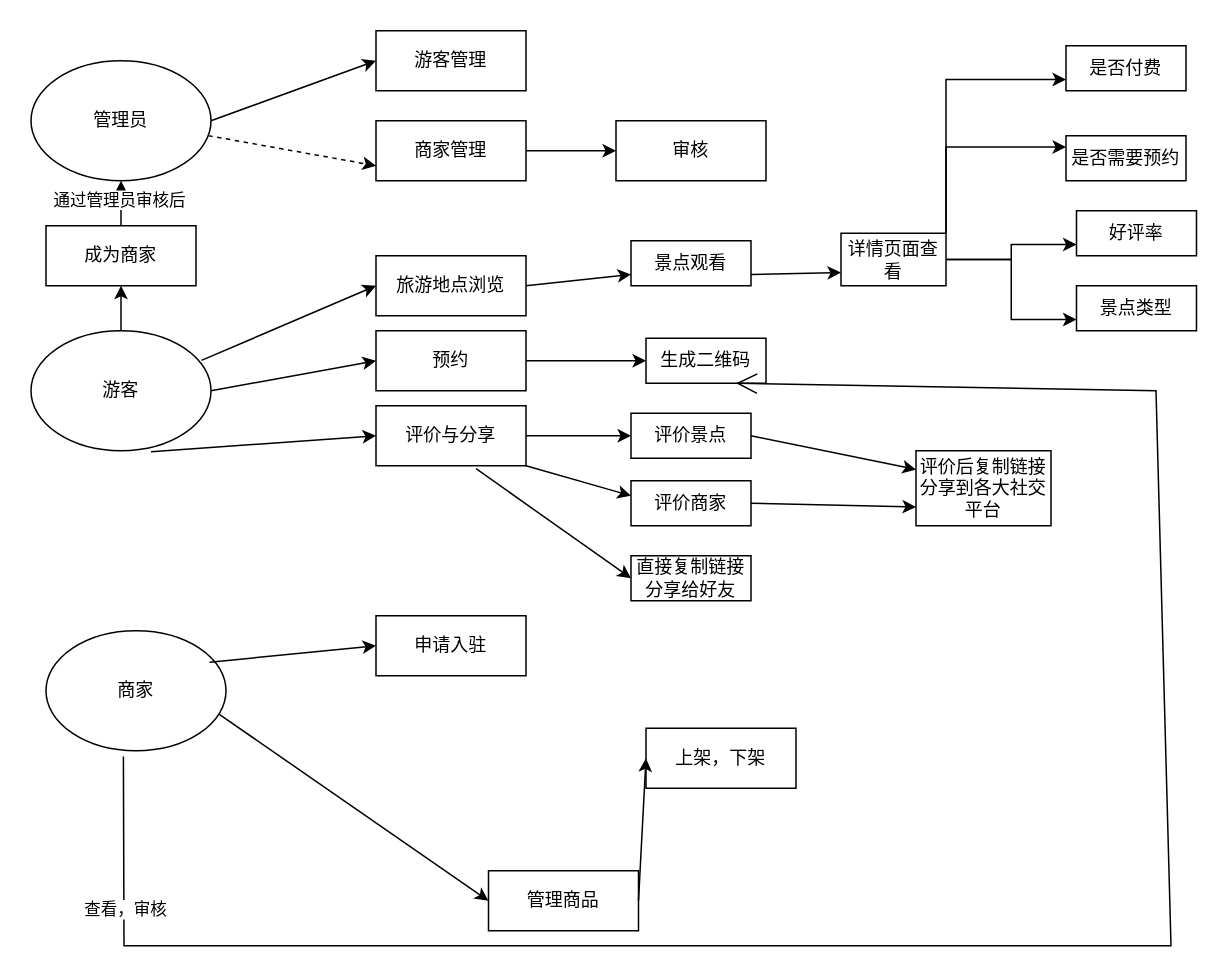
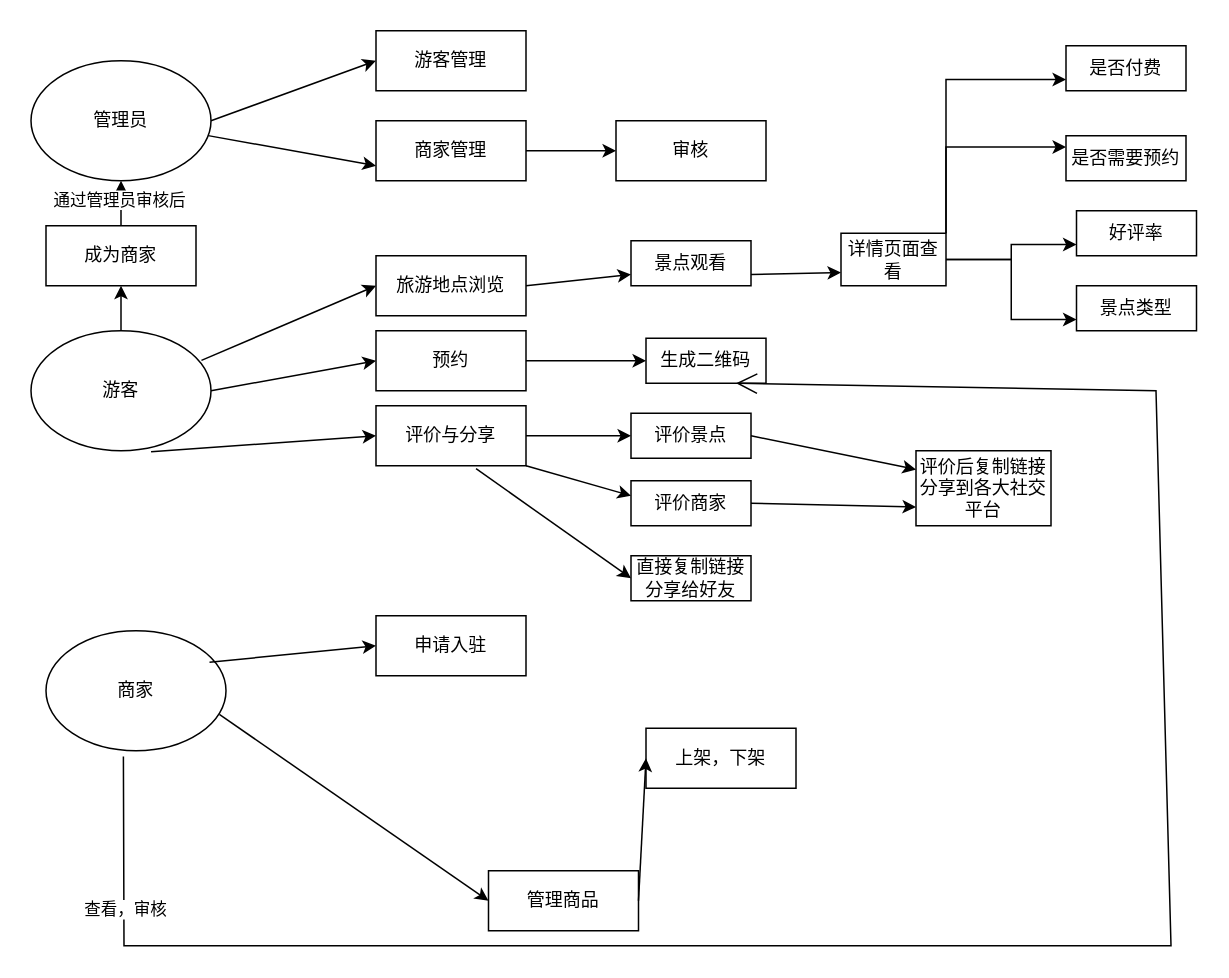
- <mxCell id="13" value="" style="endArrow=classic;html=1;rounded=0;entryX=0;entryY=0.75;entryDx=0;entryDy=0;dashed=1;" edge="1" parent="1" source="2" target="6"><mxGeometry width="50" height="50" relative="1" as="geometry"><mxPoint x="140" y="200" as="sourcePoint" /><mxPoint x="190" y="150" as="targetPoint" /></mxGeometry></mxCell>
+ <mxCell id="13" value="" style="endArrow=classic;html=1;rounded=0;entryX=0;entryY=0.75;entryDx=0;entryDy=0;" edge="1" parent="1" source="2" target="6"><mxGeometry width="50" height="50" relative="1" as="geometry"><mxPoint x="140" y="200" as="sourcePoint" /><mxPoint x="190" y="150" as="targetPoint" /></mxGeometry></mxCell>
